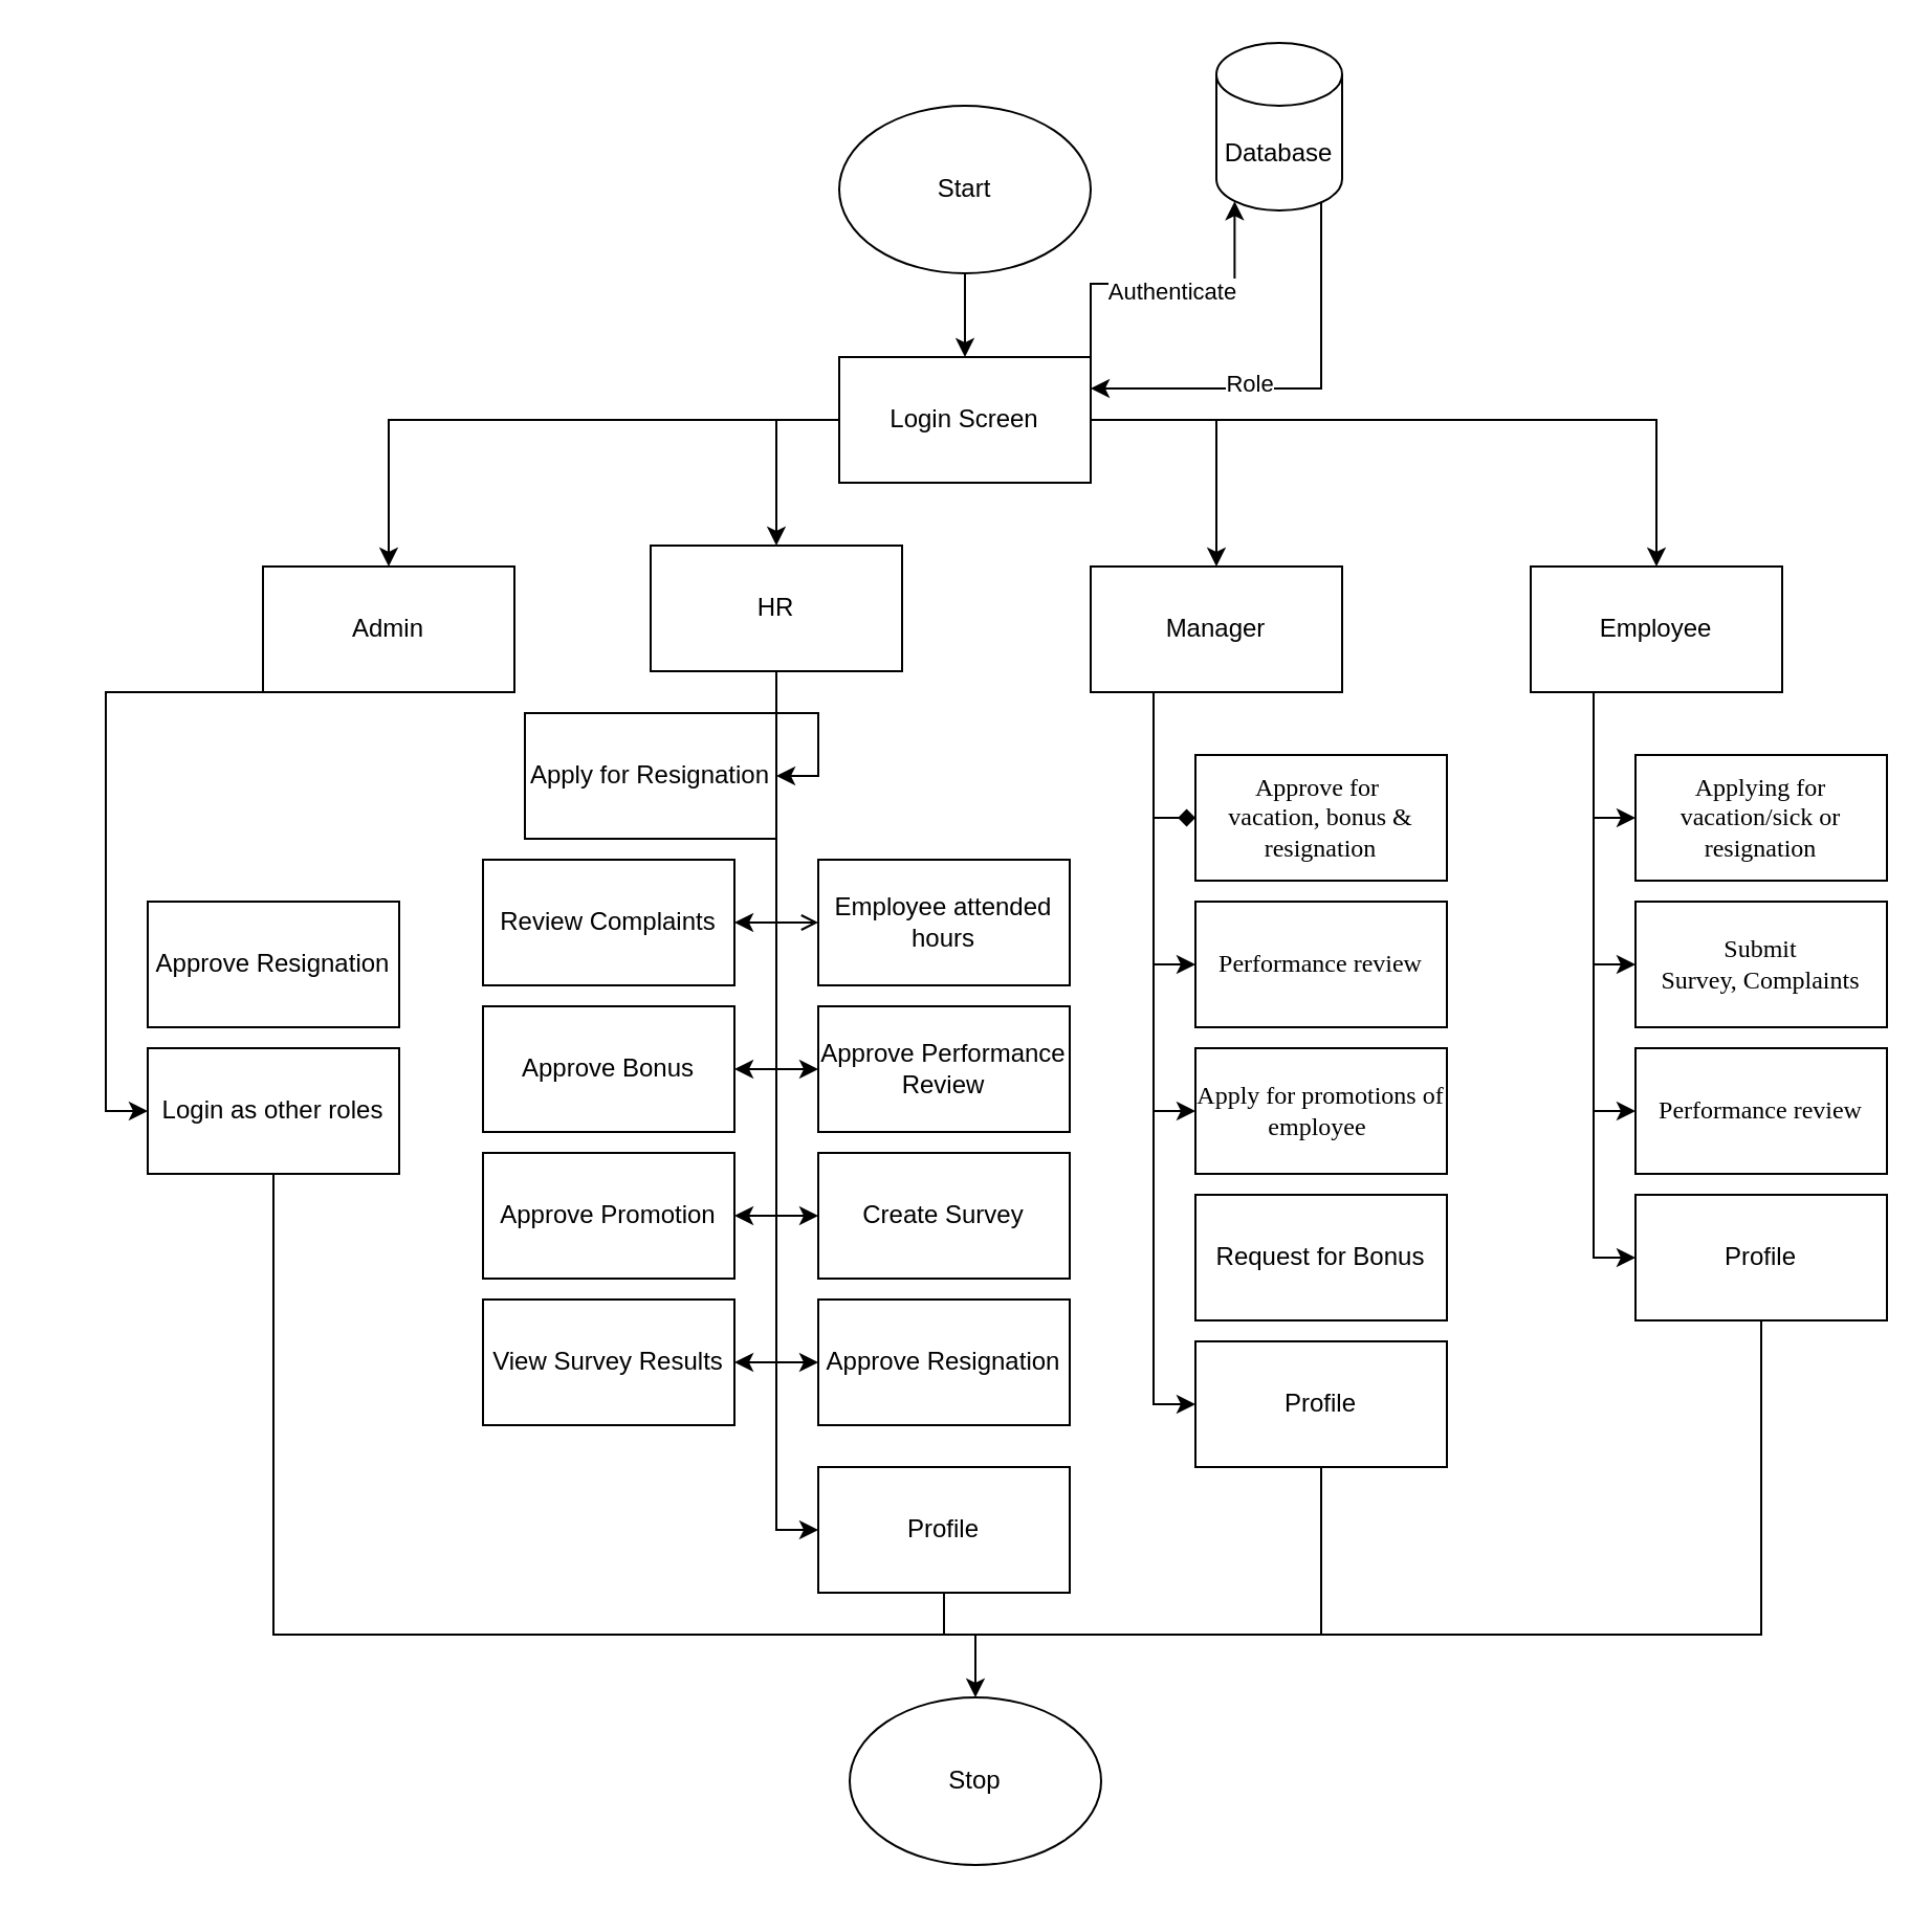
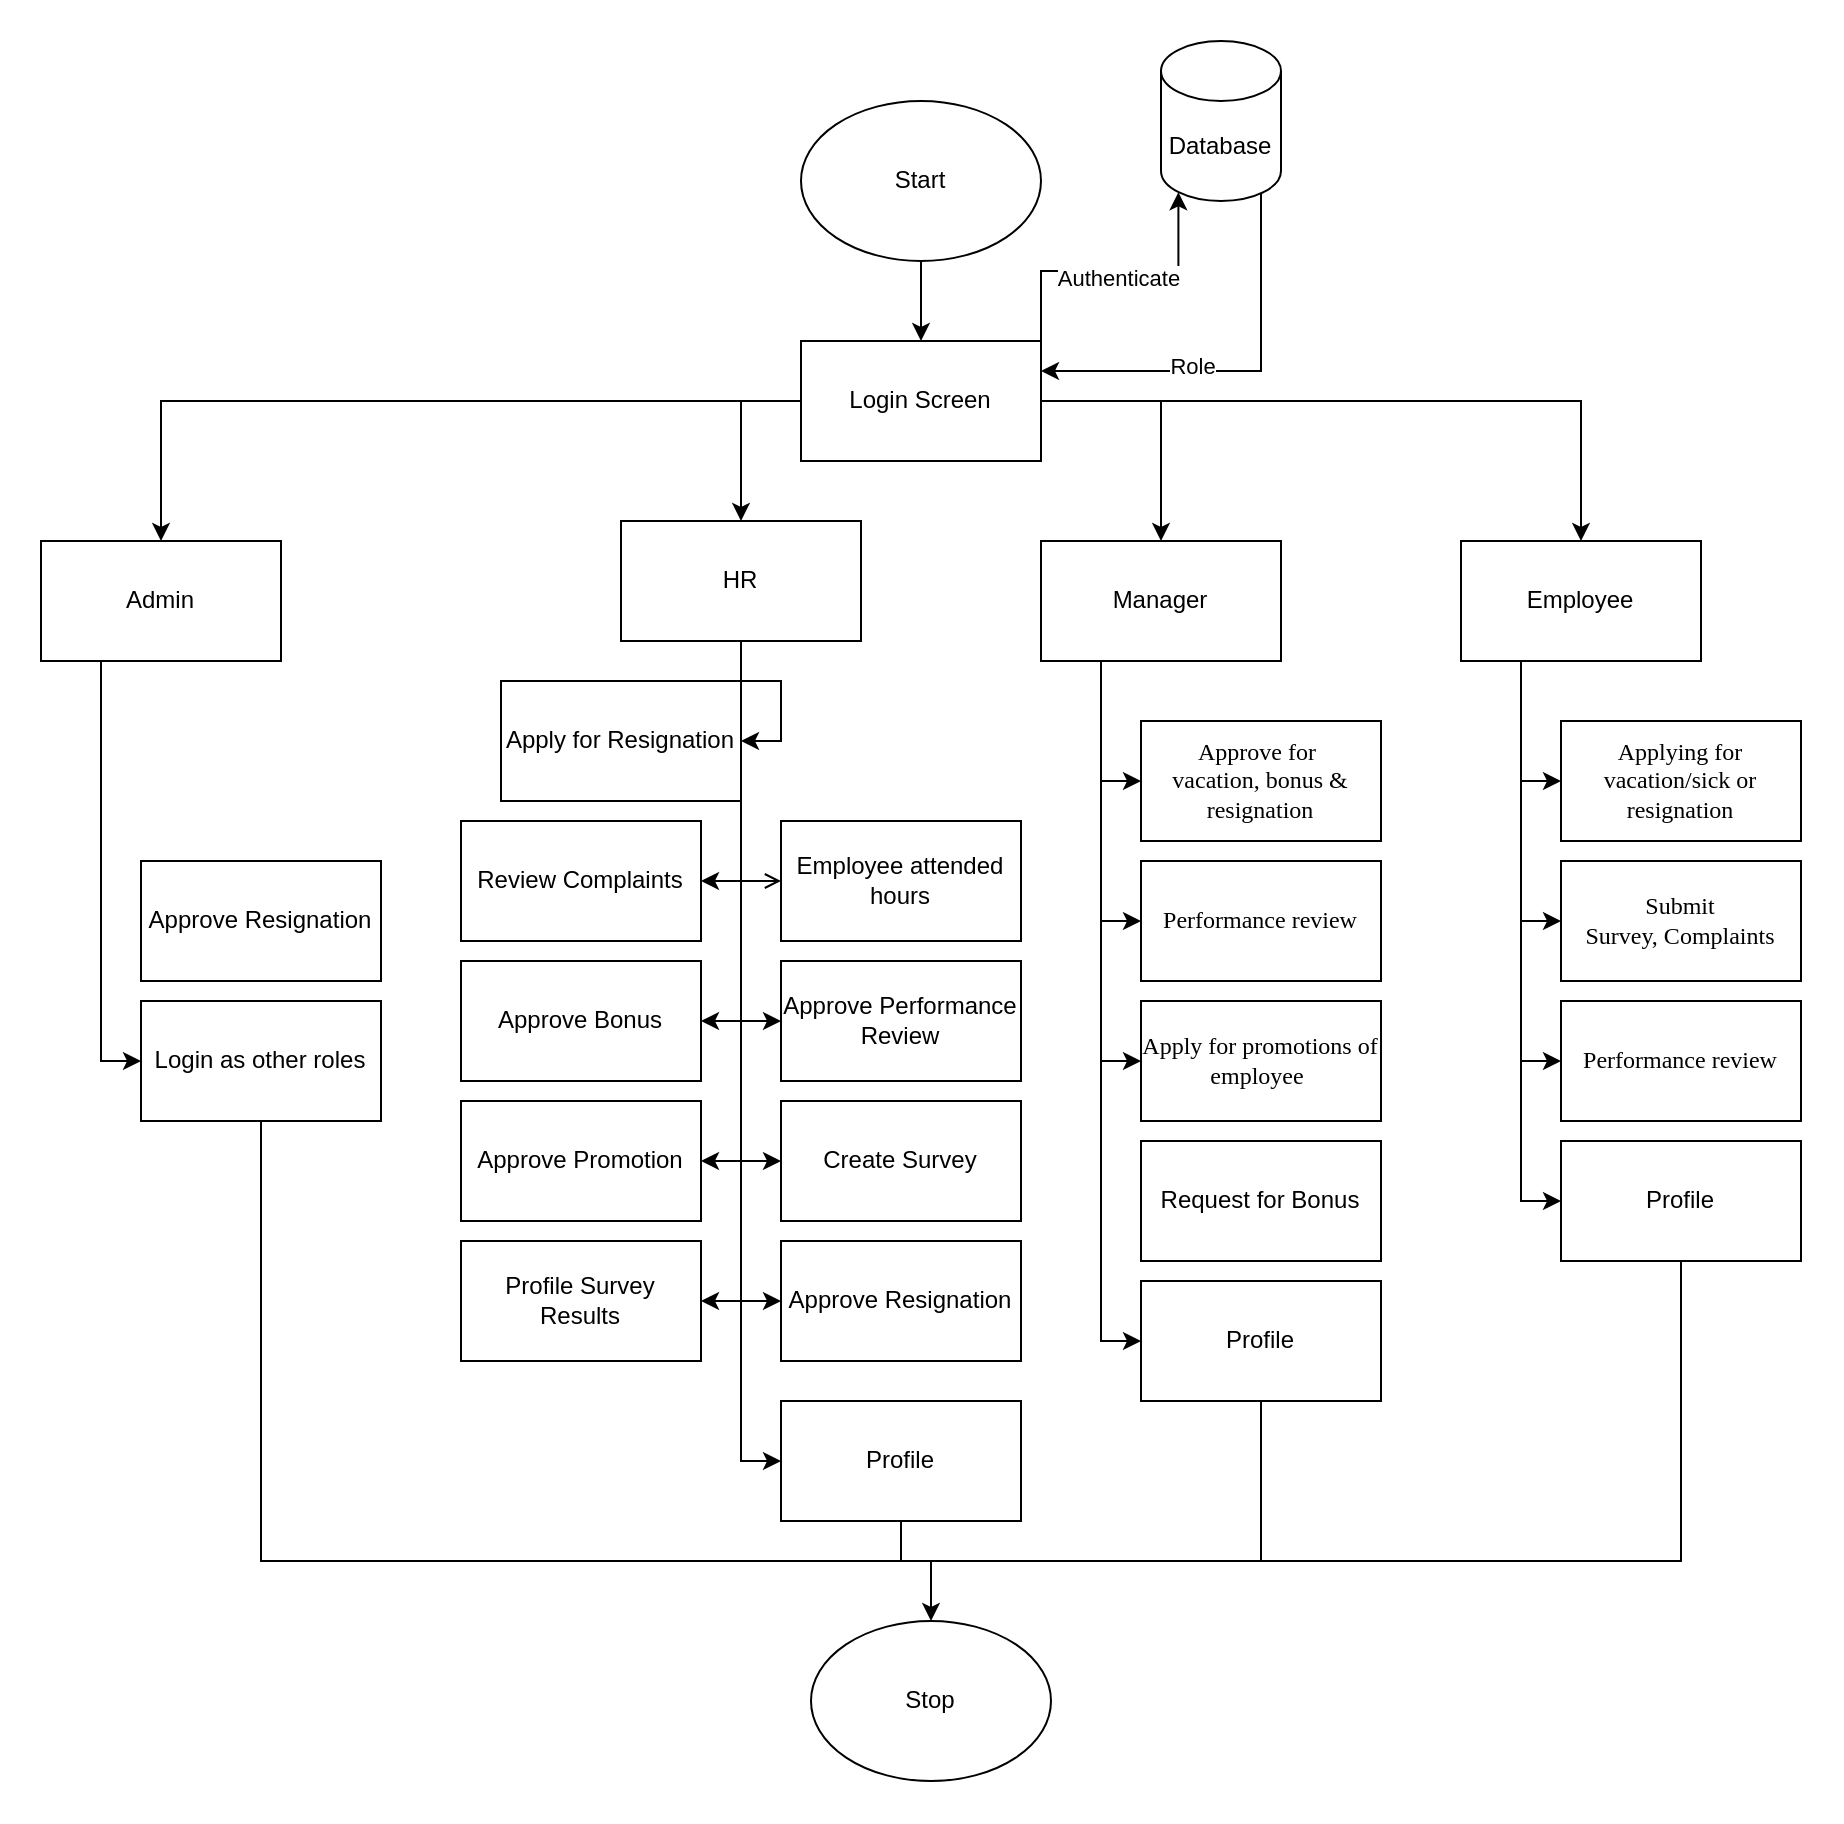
- <mxCell id="12" value="Admin" style="rounded=0;whiteSpace=wrap;html=1;" parent="1" vertex="1"><mxGeometry x="125" y="270" width="120" height="60" as="geometry" /></mxCell>
+ <mxCell id="12" value="Admin" style="rounded=0;whiteSpace=wrap;html=1;" parent="1" vertex="1"><mxGeometry x="20" y="270" width="120" height="60" as="geometry" /></mxCell>
- <mxCell id="29" style="edgeStyle=orthogonalEdgeStyle;rounded=0;orthogonalLoop=1;jettySize=auto;html=1;exitX=0.25;exitY=1;exitDx=0;exitDy=0;entryX=0;entryY=0.5;entryDx=0;entryDy=0;endArrow=diamond;" parent="1" source="33" target="43" edge="1"><mxGeometry relative="1" as="geometry"><mxPoint x="570" y="390" as="targetPoint" /></mxGeometry></mxCell>
+ <mxCell id="29" style="edgeStyle=orthogonalEdgeStyle;rounded=0;orthogonalLoop=1;jettySize=auto;html=1;exitX=0.25;exitY=1;exitDx=0;exitDy=0;entryX=0;entryY=0.5;entryDx=0;entryDy=0;" parent="1" source="33" target="43" edge="1"><mxGeometry relative="1" as="geometry"><mxPoint x="570" y="390" as="targetPoint" /></mxGeometry></mxCell>
- <mxCell id="59" value="View Survey Results" style="rounded=0;whiteSpace=wrap;html=1;" vertex="1" parent="1"><mxGeometry x="230" y="620" width="120" height="60" as="geometry" /></mxCell>
+ <mxCell id="59" value="Profile Survey Results" style="rounded=0;whiteSpace=wrap;html=1;" vertex="1" parent="1"><mxGeometry x="230" y="620" width="120" height="60" as="geometry" /></mxCell>
